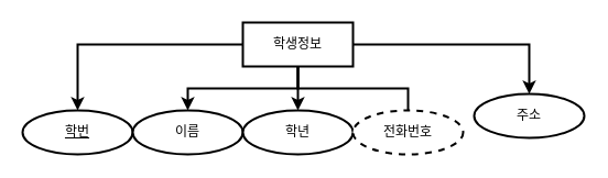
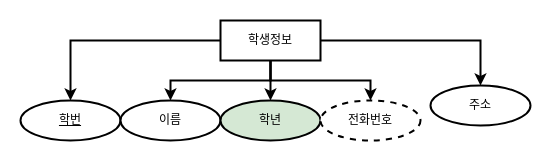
- <mxCell id="5" style="edgeStyle=orthogonalEdgeStyle;rounded=0;orthogonalLoop=1;jettySize=auto;html=1;entryX=0.5;entryY=0;entryDx=0;entryDy=0;shadow=0;strokeWidth=2;endArrow=none;" parent="1" source="7" target="11" edge="1"><mxGeometry relative="1" as="geometry" /></mxCell>
+ <mxCell id="5" style="edgeStyle=orthogonalEdgeStyle;rounded=0;orthogonalLoop=1;jettySize=auto;html=1;entryX=0.5;entryY=0;entryDx=0;entryDy=0;shadow=0;strokeWidth=2;" parent="1" source="7" target="11" edge="1"><mxGeometry relative="1" as="geometry" /></mxCell>
- <mxCell id="10" value="학년" style="ellipse;whiteSpace=wrap;html=1;align=center;strokeWidth=2;shadow=0;" parent="1" vertex="1"><mxGeometry x="220" y="100" width="100" height="40" as="geometry" /></mxCell>
+ <mxCell id="10" value="학년" style="ellipse;whiteSpace=wrap;html=1;align=center;strokeWidth=2;shadow=0;fillColor=#d5e8d4;" parent="1" vertex="1"><mxGeometry x="220" y="100" width="100" height="40" as="geometry" /></mxCell>
